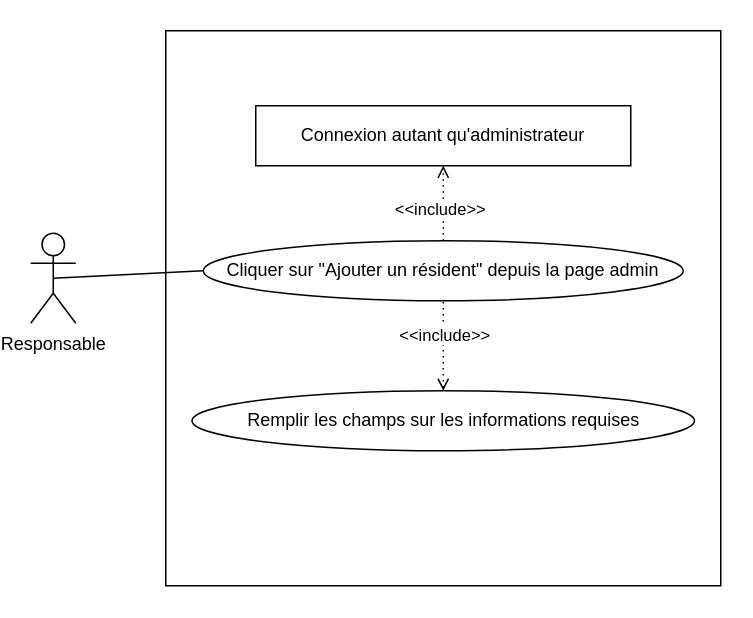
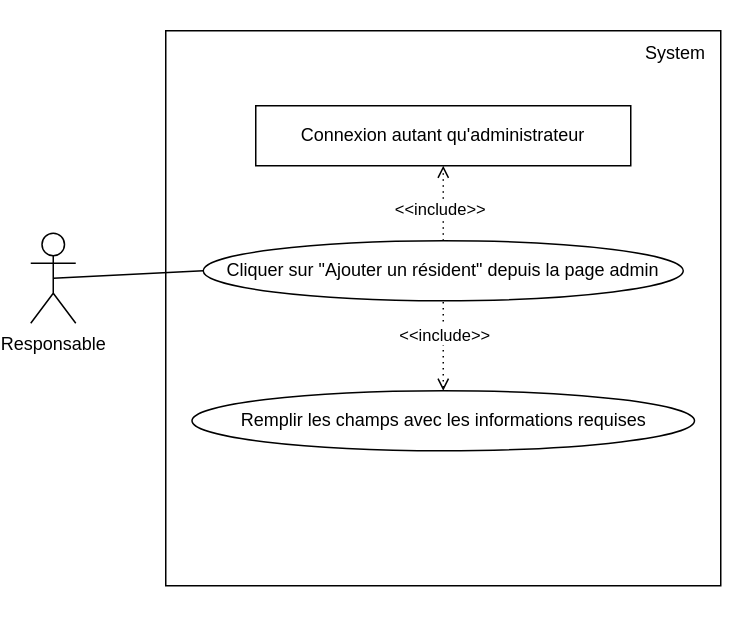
+ <mxCell id="4" value="System" style="text;html=1;strokeColor=none;fillColor=none;align=center;verticalAlign=middle;whiteSpace=wrap;rounded=0;" parent="1" vertex="1"><mxGeometry x="420" y="20" width="60" height="30" as="geometry" /></mxCell>
- <mxCell id="7" value="Remplir les champs sur les informations requises" style="ellipse;whiteSpace=wrap;html=1;" parent="1" vertex="1"><mxGeometry x="127.5" y="260" width="335" height="40" as="geometry" /></mxCell>
+ <mxCell id="7" value="Remplir les champs avec les informations requises" style="ellipse;whiteSpace=wrap;html=1;" parent="1" vertex="1"><mxGeometry x="127.5" y="260" width="335" height="40" as="geometry" /></mxCell>
